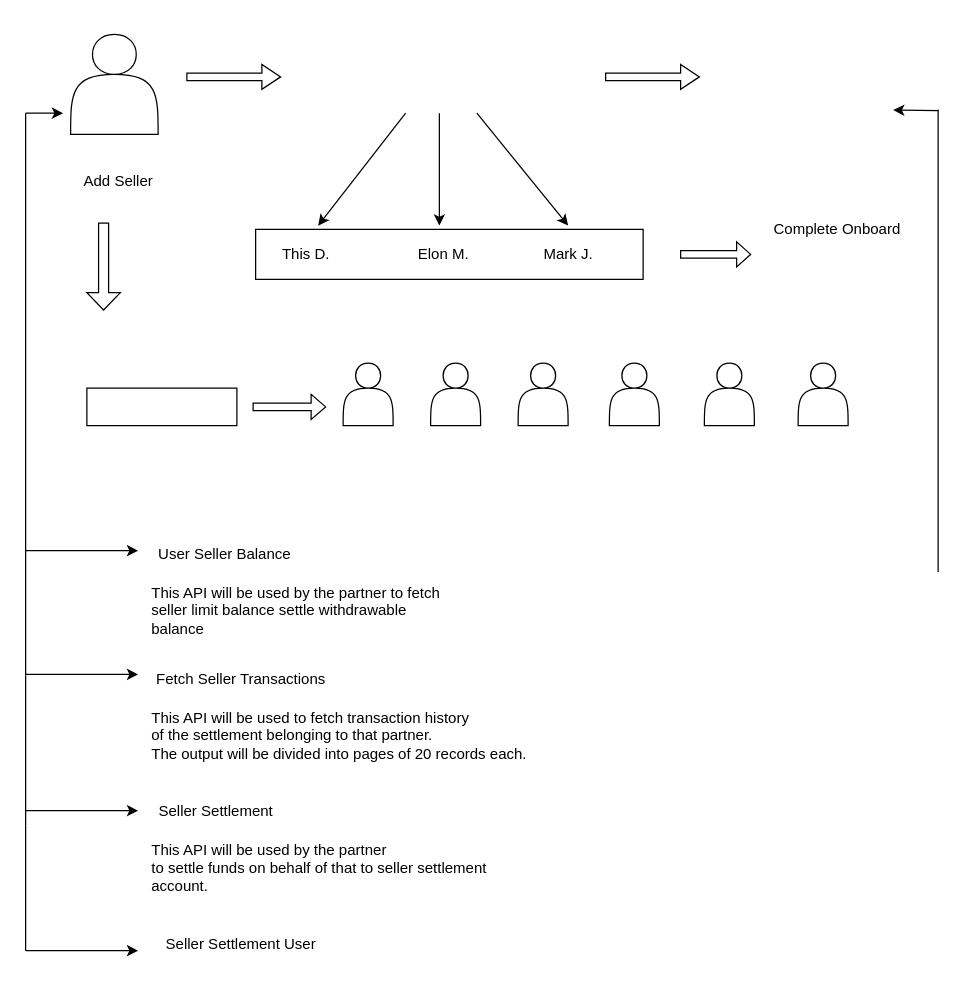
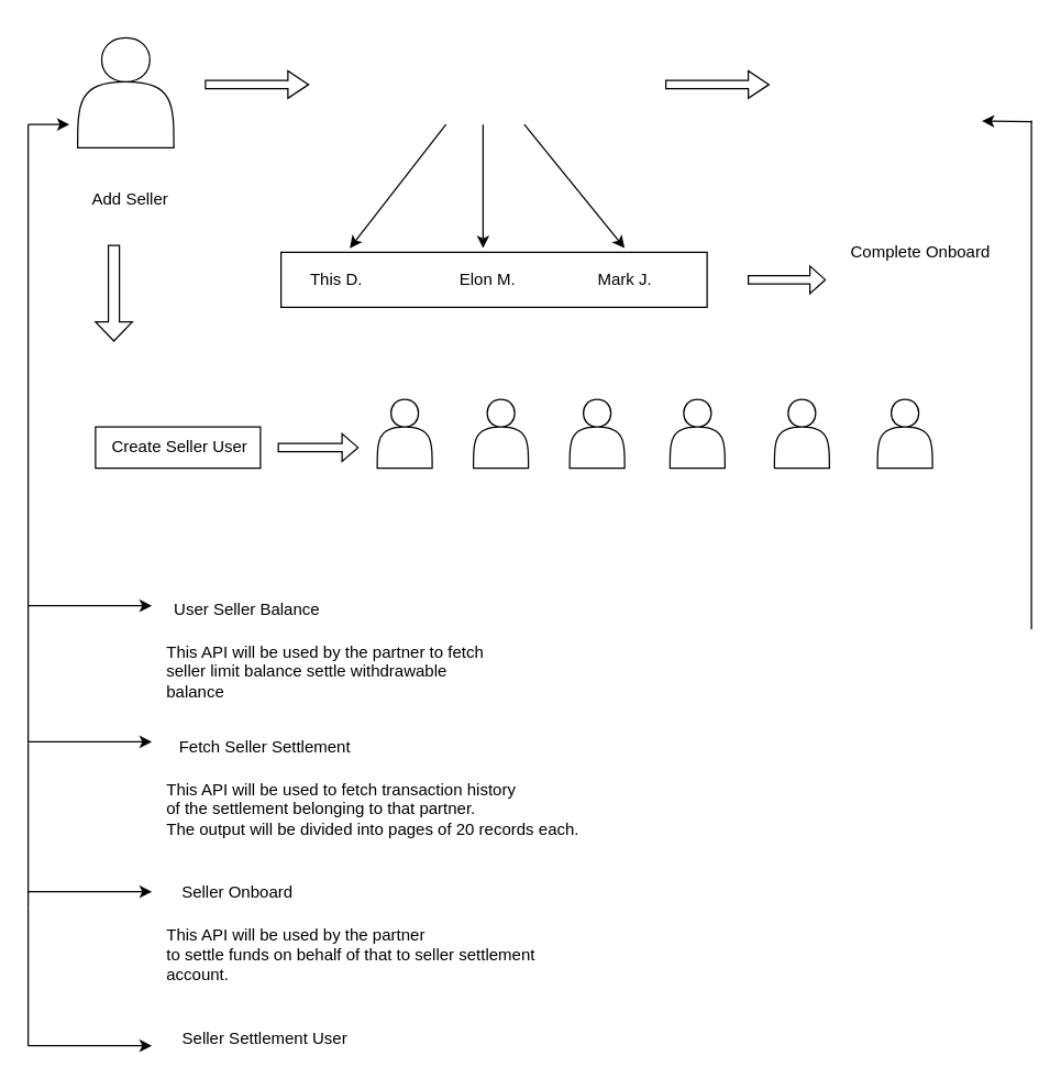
+ <mxCell id="14" value="Create Seller User" style="text;html=1;align=center;verticalAlign=middle;resizable=0;points=[];autosize=1;strokeColor=none;fillColor=none;" parent="1" vertex="1"><mxGeometry x="70" y="310" width="120" height="30" as="geometry" /></mxCell>
- <mxCell id="34" value="Fetch Seller Transactions" style="text;html=1;align=center;verticalAlign=middle;resizable=0;points=[];autosize=1;strokeColor=none;fillColor=none;" vertex="1" parent="1"><mxGeometry x="112" y="528" width="160" height="30" as="geometry" /></mxCell>
+ <mxCell id="34" value="Fetch Seller Settlement" style="text;html=1;align=center;verticalAlign=middle;resizable=0;points=[];autosize=1;strokeColor=none;fillColor=none;" vertex="1" parent="1"><mxGeometry x="112" y="528" width="160" height="30" as="geometry" /></mxCell>
- <mxCell id="39" value="Seller Settlement" style="text;html=1;align=center;verticalAlign=middle;resizable=0;points=[];autosize=1;strokeColor=none;fillColor=none;" vertex="1" parent="1"><mxGeometry x="117.13" y="634" width="110" height="30" as="geometry" /></mxCell>
+ <mxCell id="39" value="Seller Onboard" style="text;html=1;align=center;verticalAlign=middle;resizable=0;points=[];autosize=1;strokeColor=none;fillColor=none;" vertex="1" parent="1"><mxGeometry x="117.13" y="634" width="110" height="30" as="geometry" /></mxCell>
